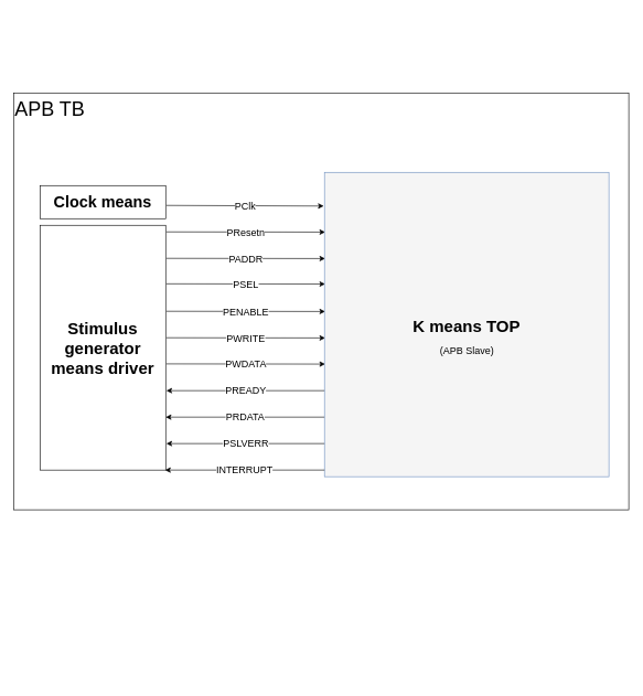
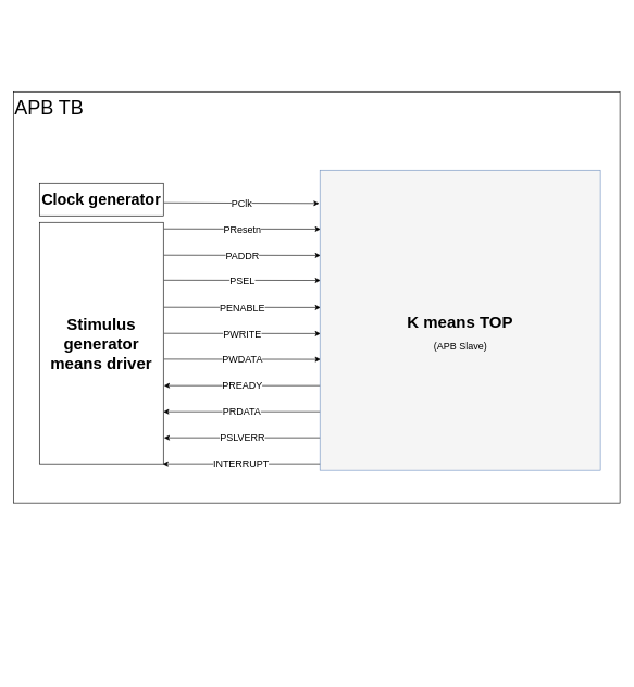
- <mxCell id="17" value="&lt;font size=&quot;1&quot;&gt;&lt;b style=&quot;font-size: 24px&quot;&gt;Clock means&lt;/b&gt;&lt;/font&gt;" style="rounded=0;whiteSpace=wrap;html=1;fillColor=none;" vertex="1" parent="1"><mxGeometry x="60" y="280" width="190" height="50" as="geometry" /></mxCell>
+ <mxCell id="17" value="&lt;font size=&quot;1&quot;&gt;&lt;b style=&quot;font-size: 24px&quot;&gt;Clock generator&lt;/b&gt;&lt;/font&gt;" style="rounded=0;whiteSpace=wrap;html=1;fillColor=none;" vertex="1" parent="1"><mxGeometry x="60" y="280" width="190" height="50" as="geometry" /></mxCell>
